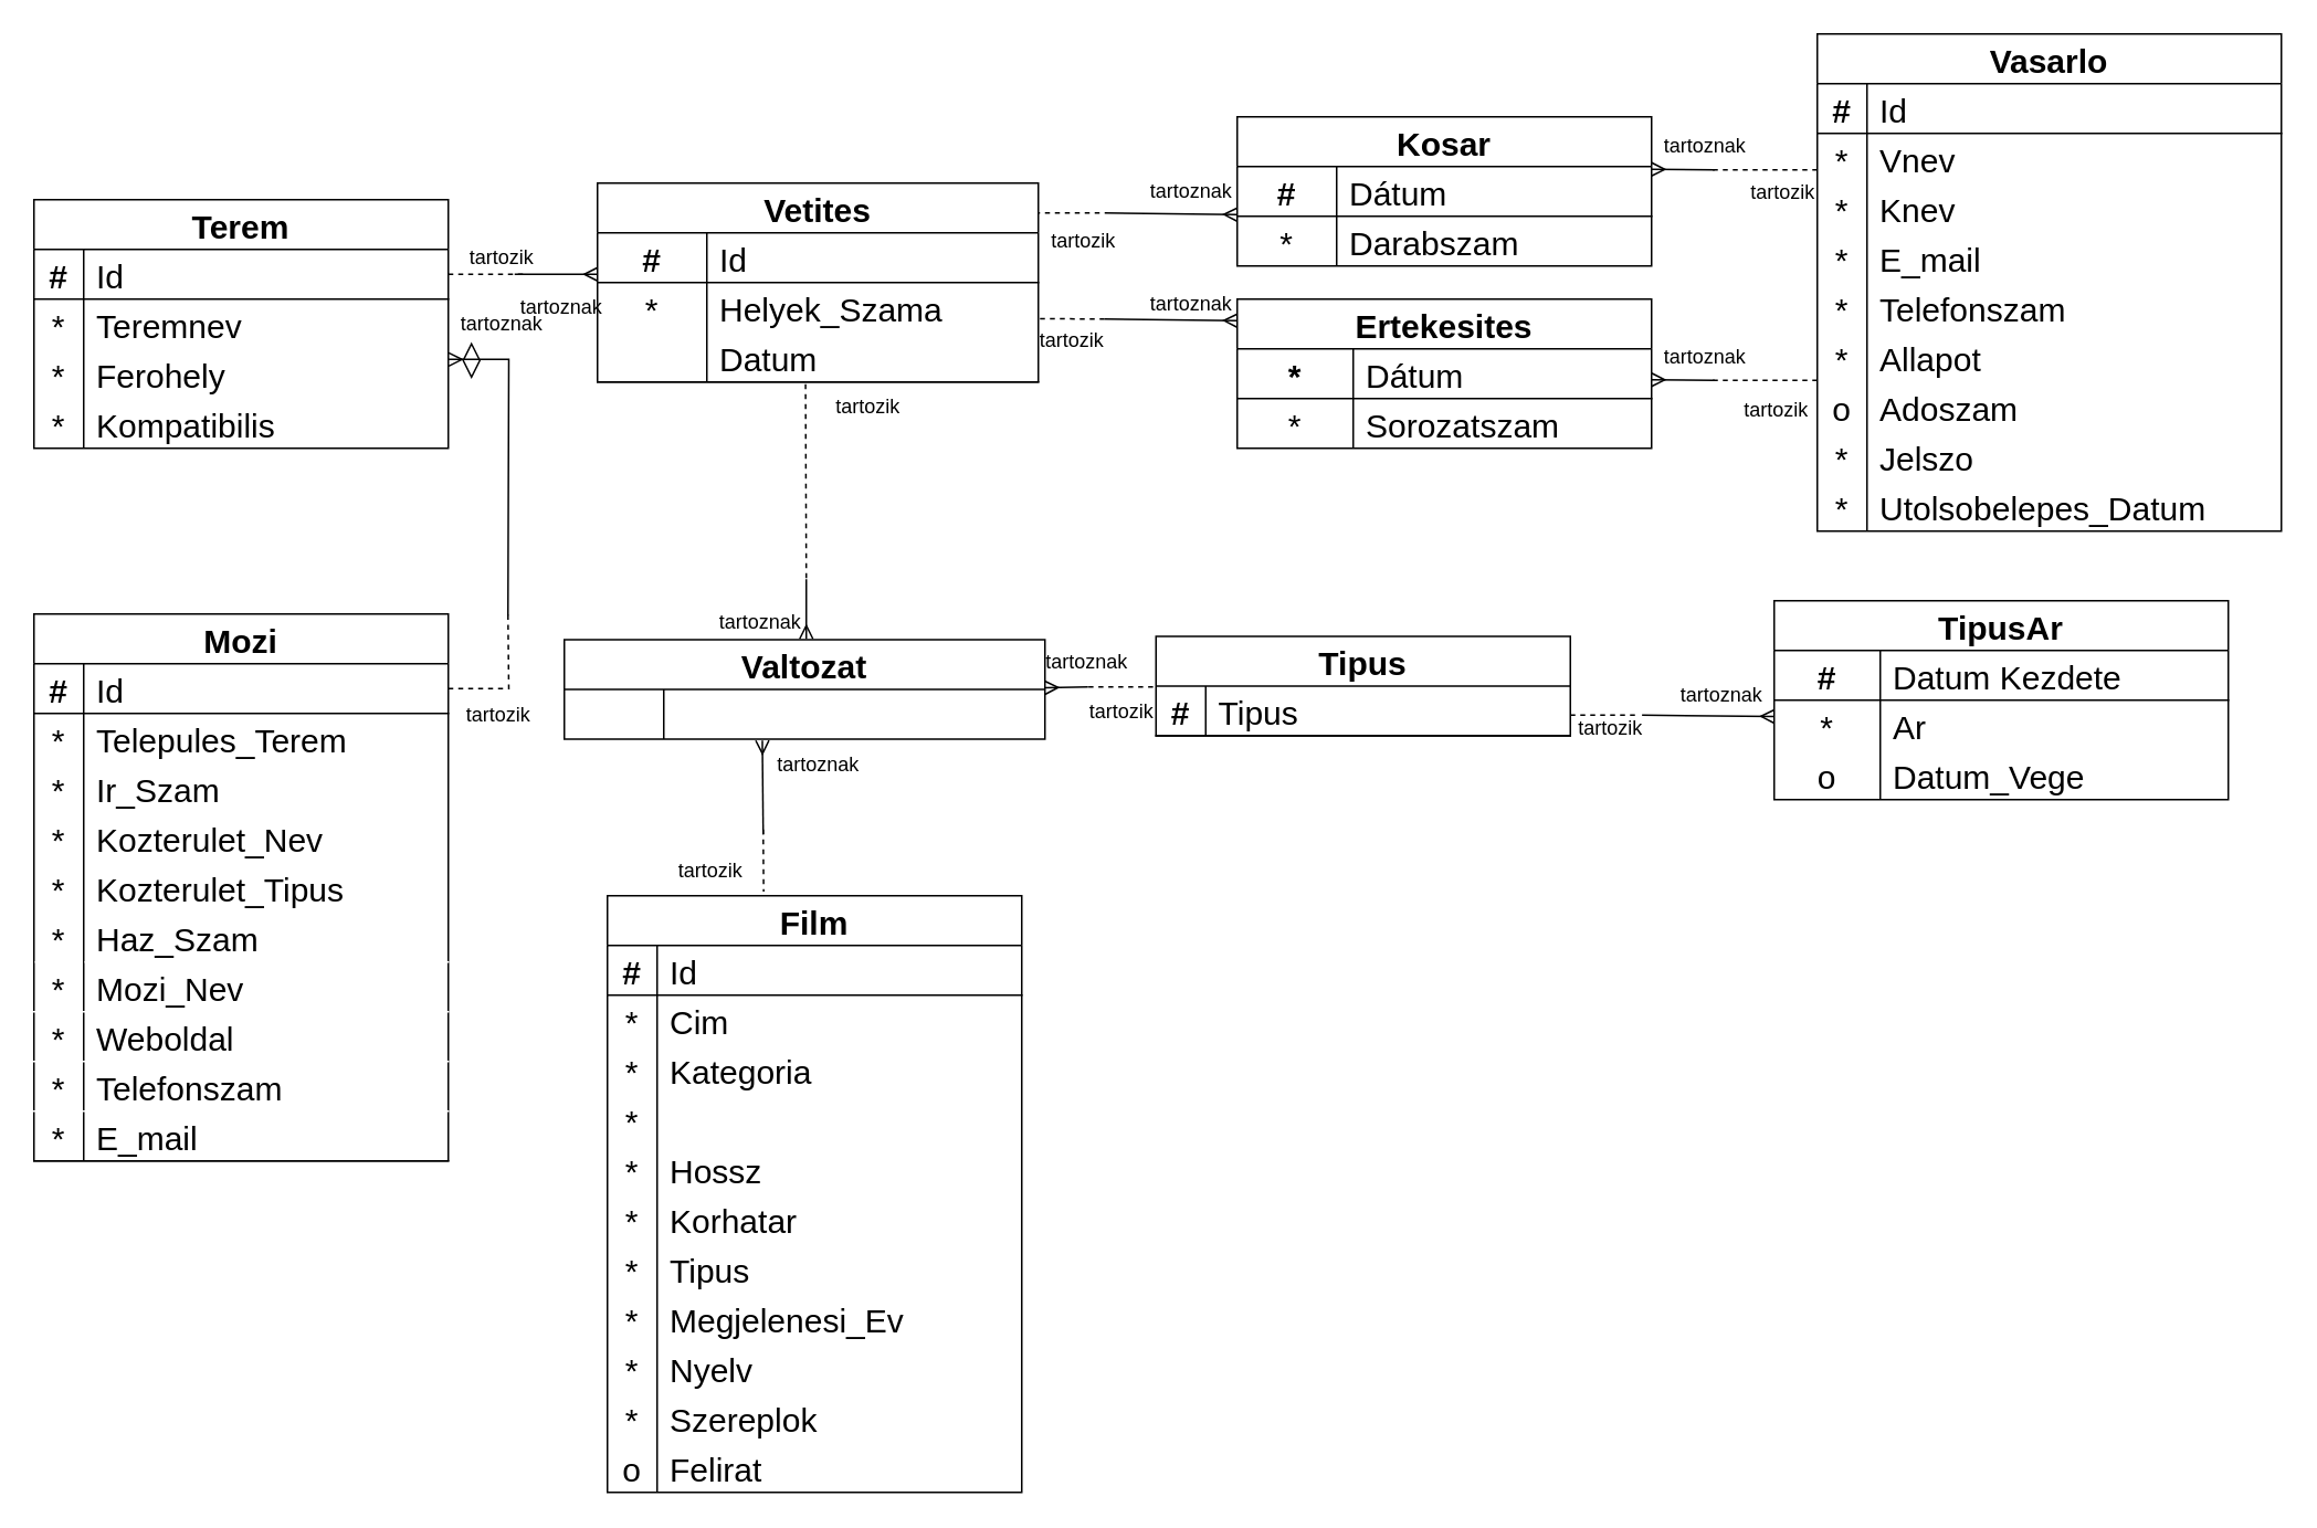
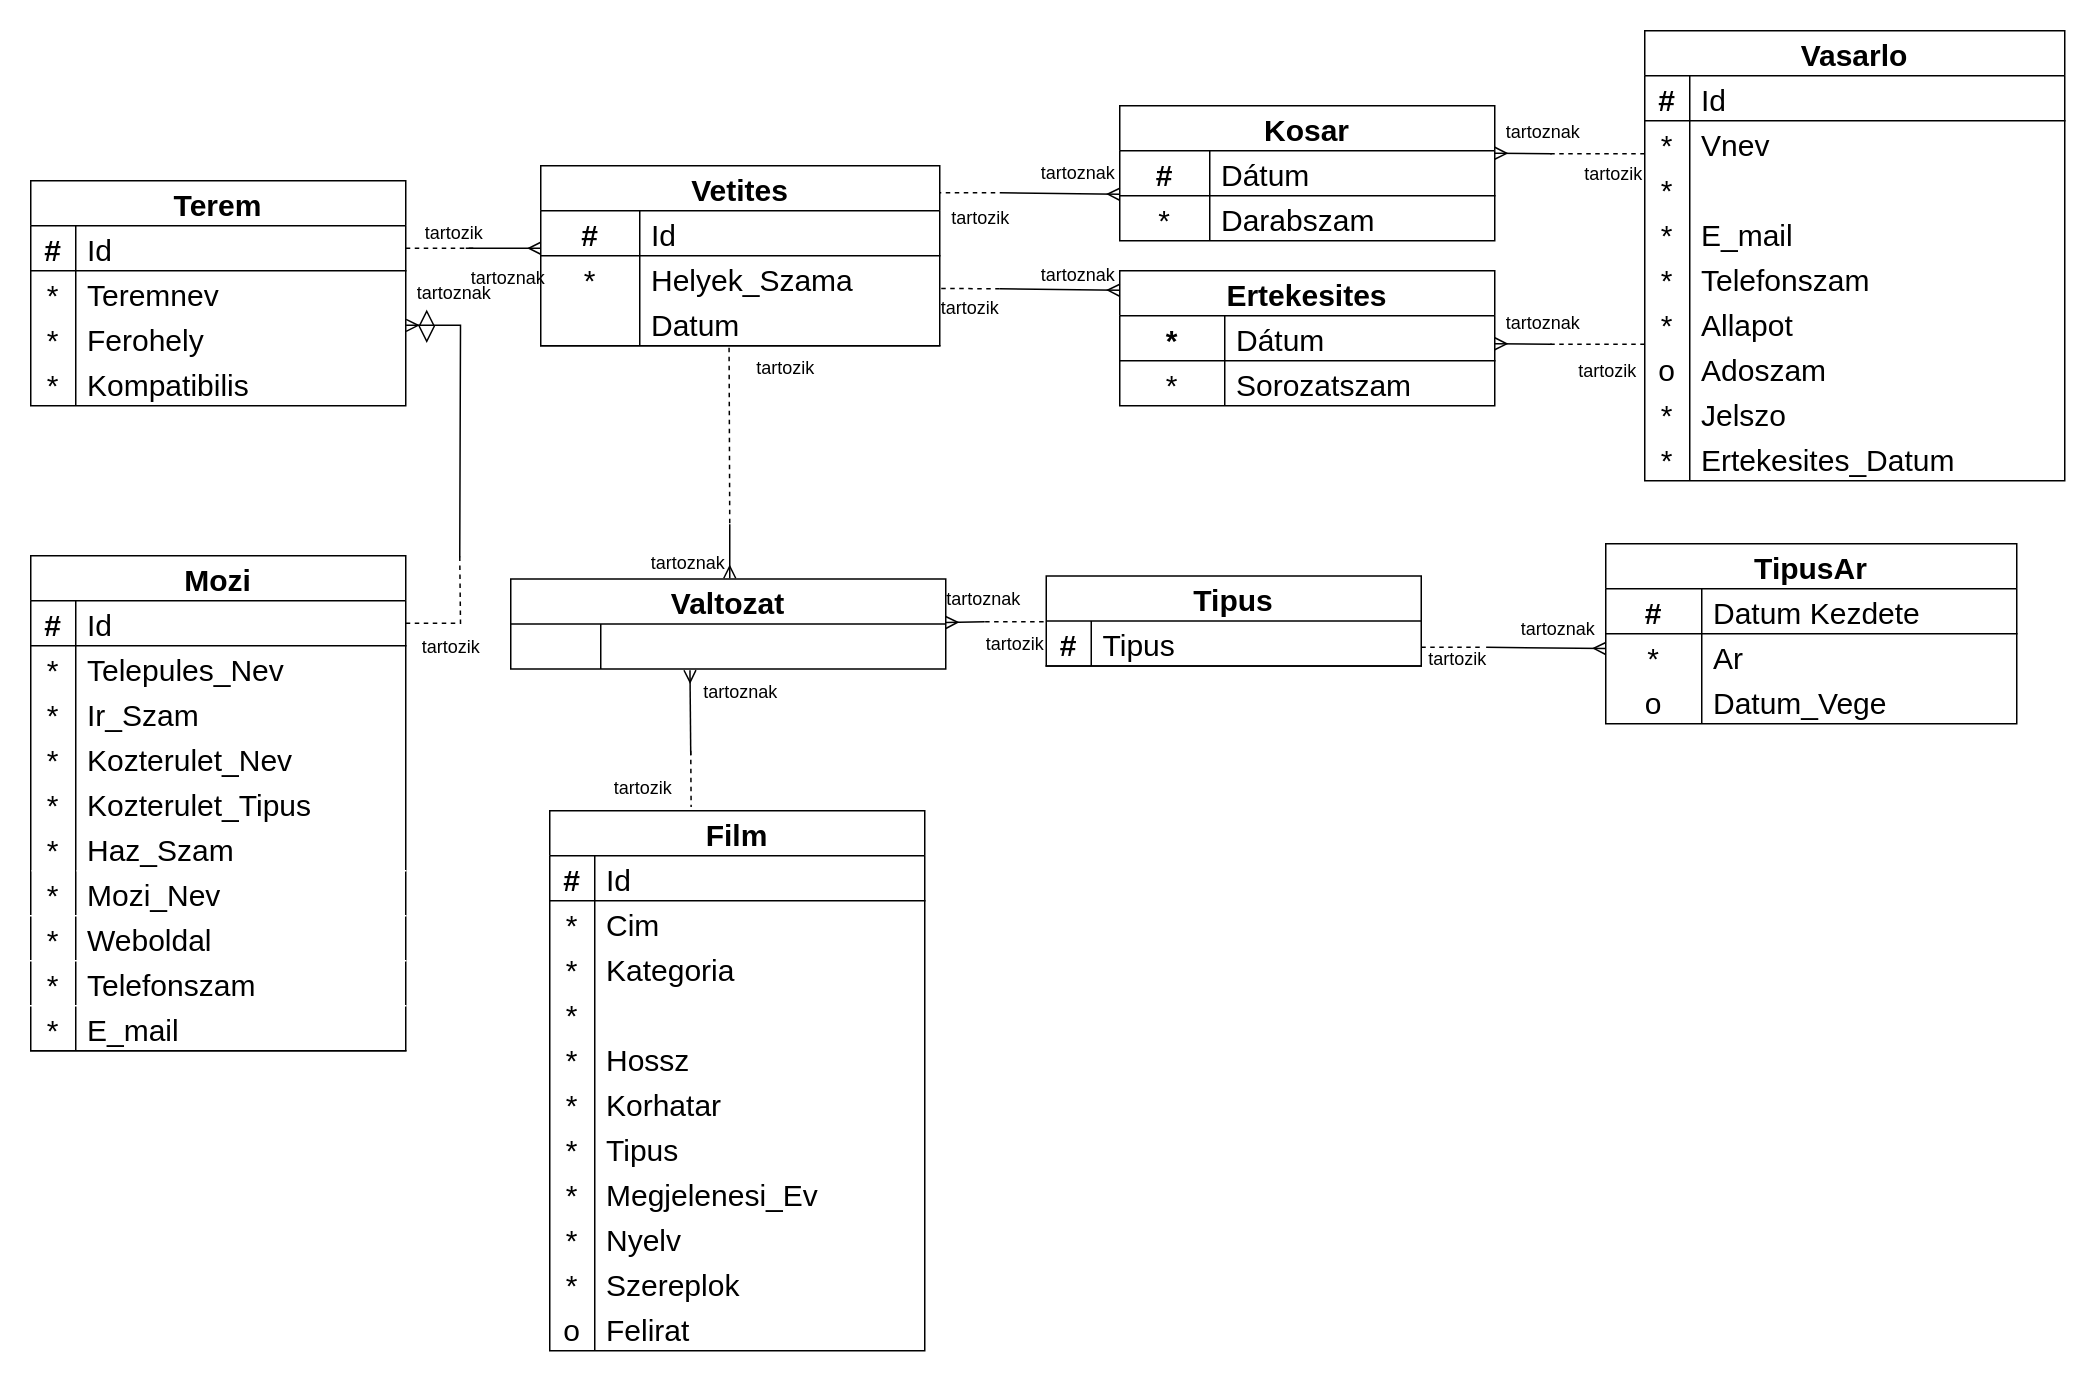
- <mxCell id="124" value="Knev" style="shape=partialRectangle;overflow=hidden;connectable=0;fillColor=none;top=0;left=0;bottom=0;right=0;align=left;spacingLeft=6;fontSize=20;" vertex="1" parent="122"><mxGeometry x="30" width="250" height="30" as="geometry"><mxRectangle width="250" height="30" as="alternateBounds" /></mxGeometry></mxCell>
- <mxCell id="142" value="Utolsobelepes_Datum" style="shape=partialRectangle;overflow=hidden;connectable=0;fillColor=none;top=0;left=0;bottom=0;right=0;align=left;spacingLeft=6;fontSize=20;" vertex="1" parent="140"><mxGeometry x="30" width="250" height="30" as="geometry"><mxRectangle width="250" height="30" as="alternateBounds" /></mxGeometry></mxCell>
+ <mxCell id="142" value="Ertekesites_Datum" style="shape=partialRectangle;overflow=hidden;connectable=0;fillColor=none;top=0;left=0;bottom=0;right=0;align=left;spacingLeft=6;fontSize=20;" vertex="1" parent="140"><mxGeometry x="30" width="250" height="30" as="geometry"><mxRectangle width="250" height="30" as="alternateBounds" /></mxGeometry></mxCell>
- <mxCell id="41" value="Telepules_Terem" style="shape=partialRectangle;overflow=hidden;connectable=0;fillColor=none;top=0;left=0;bottom=0;right=0;align=left;spacingLeft=6;fontSize=20;" vertex="1" parent="39"><mxGeometry x="30" width="220" height="30" as="geometry"><mxRectangle width="220" height="30" as="alternateBounds" /></mxGeometry></mxCell>
+ <mxCell id="41" value="Telepules_Nev" style="shape=partialRectangle;overflow=hidden;connectable=0;fillColor=none;top=0;left=0;bottom=0;right=0;align=left;spacingLeft=6;fontSize=20;" vertex="1" parent="39"><mxGeometry x="30" width="220" height="30" as="geometry"><mxRectangle width="220" height="30" as="alternateBounds" /></mxGeometry></mxCell>
